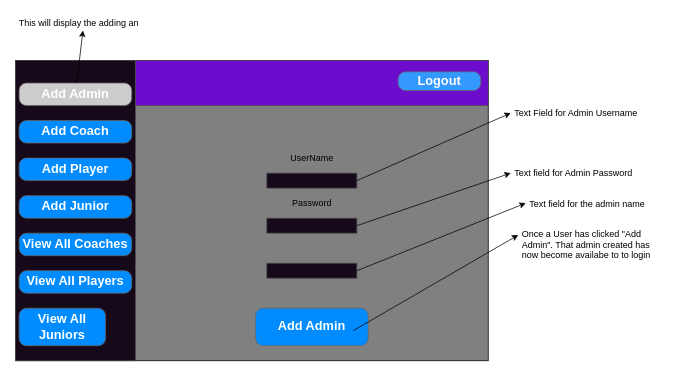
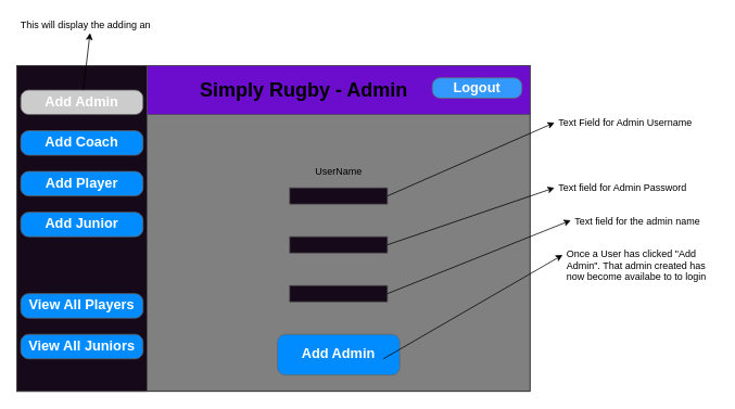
+ <mxCell id="13" value="&lt;h1&gt;Simply Rugby - Admin&lt;/h1&gt;&lt;p&gt;&lt;br&gt;&lt;/p&gt;" style="text;html=1;strokeColor=none;fillColor=none;spacing=5;spacingTop=-20;whiteSpace=wrap;overflow=hidden;rounded=0;" parent="1" vertex="1"><mxGeometry x="240" y="90" width="270" height="40" as="geometry" /></mxCell>
- <mxCell id="18" value="Password" style="text;html=1;align=center;verticalAlign=middle;resizable=0;points=[];autosize=1;strokeColor=none;" parent="1" vertex="1"><mxGeometry x="380" y="260" width="70" height="20" as="geometry" /></mxCell>
- <mxCell id="8" value="View All Coaches" style="strokeWidth=1;shadow=0;dashed=0;align=center;html=1;shape=mxgraph.mockup.buttons.button;strokeColor=#666666;fontColor=#ffffff;mainText=;buttonStyle=round;fontSize=17;fontStyle=1;fillColor=#008cff;whiteSpace=wrap;" parent="1" vertex="1"><mxGeometry x="25" y="310" width="150" height="30" as="geometry" /></mxCell>
- <mxCell id="10" value="View All Juniors" style="strokeWidth=1;shadow=0;dashed=0;align=center;html=1;shape=mxgraph.mockup.buttons.button;strokeColor=#666666;fontColor=#ffffff;mainText=;buttonStyle=round;fontSize=17;fontStyle=1;fillColor=#008cff;whiteSpace=wrap;" parent="1" vertex="1"><mxGeometry x="25" y="410" width="115" height="50" as="geometry" /></mxCell>
+ <mxCell id="10" value="View All Juniors" style="strokeWidth=1;shadow=0;dashed=0;align=center;html=1;shape=mxgraph.mockup.buttons.button;strokeColor=#666666;fontColor=#ffffff;mainText=;buttonStyle=round;fontSize=17;fontStyle=1;fillColor=#008cff;whiteSpace=wrap;" parent="1" vertex="1"><mxGeometry x="25" y="410" width="150" height="30" as="geometry" /></mxCell>
